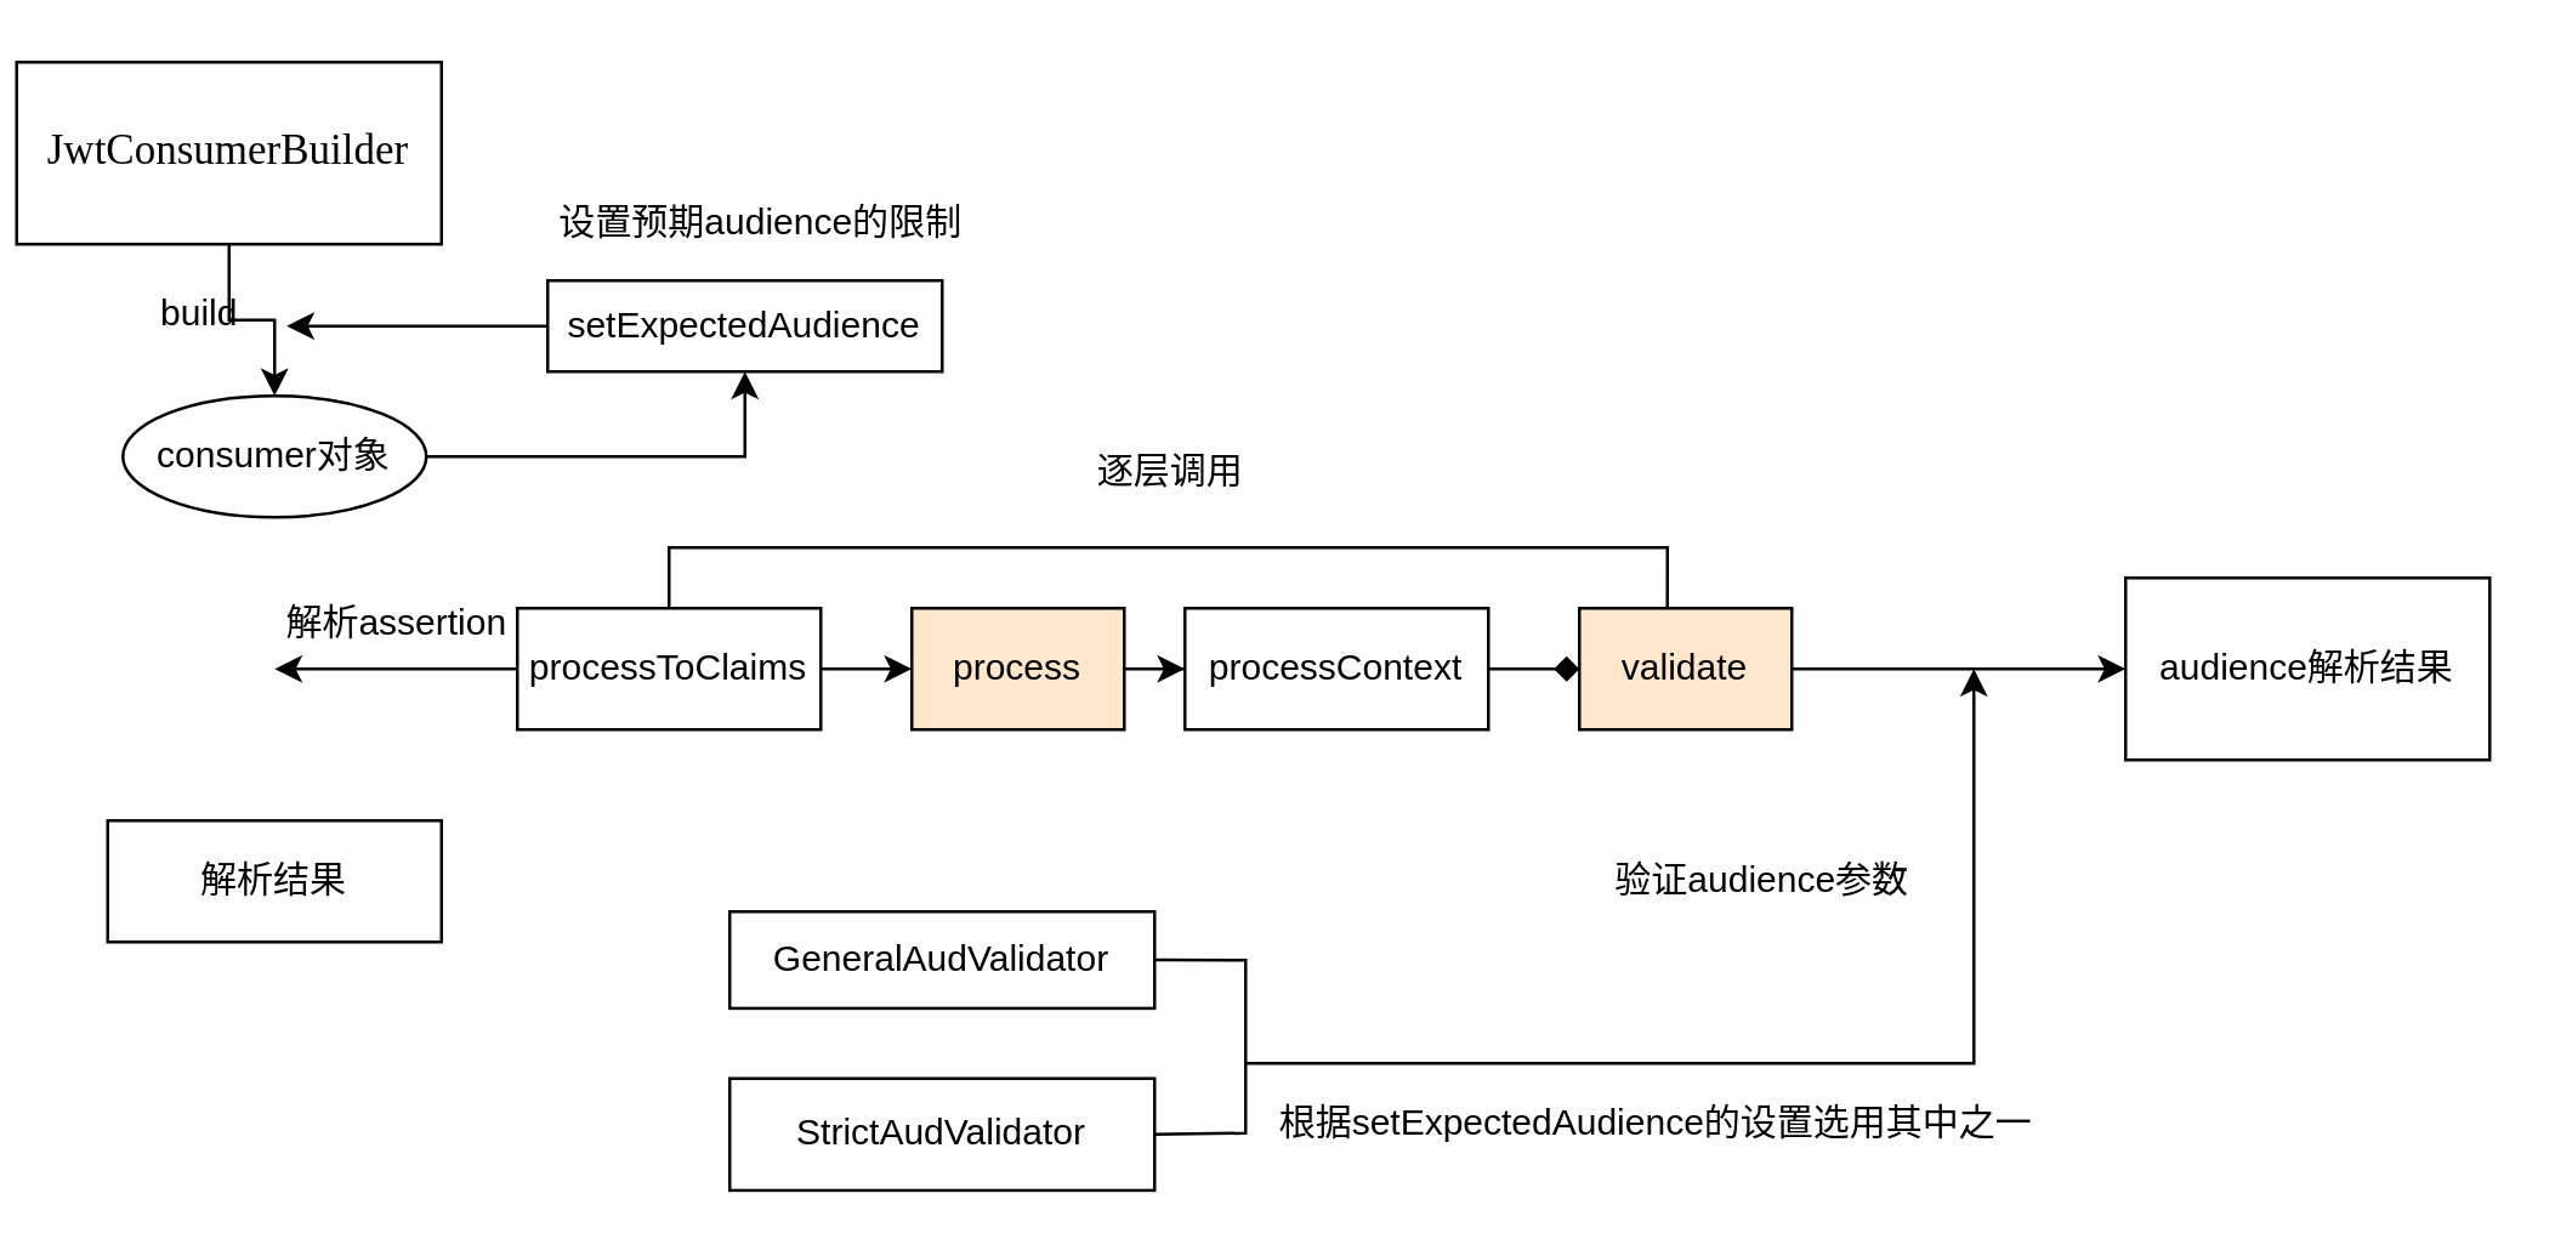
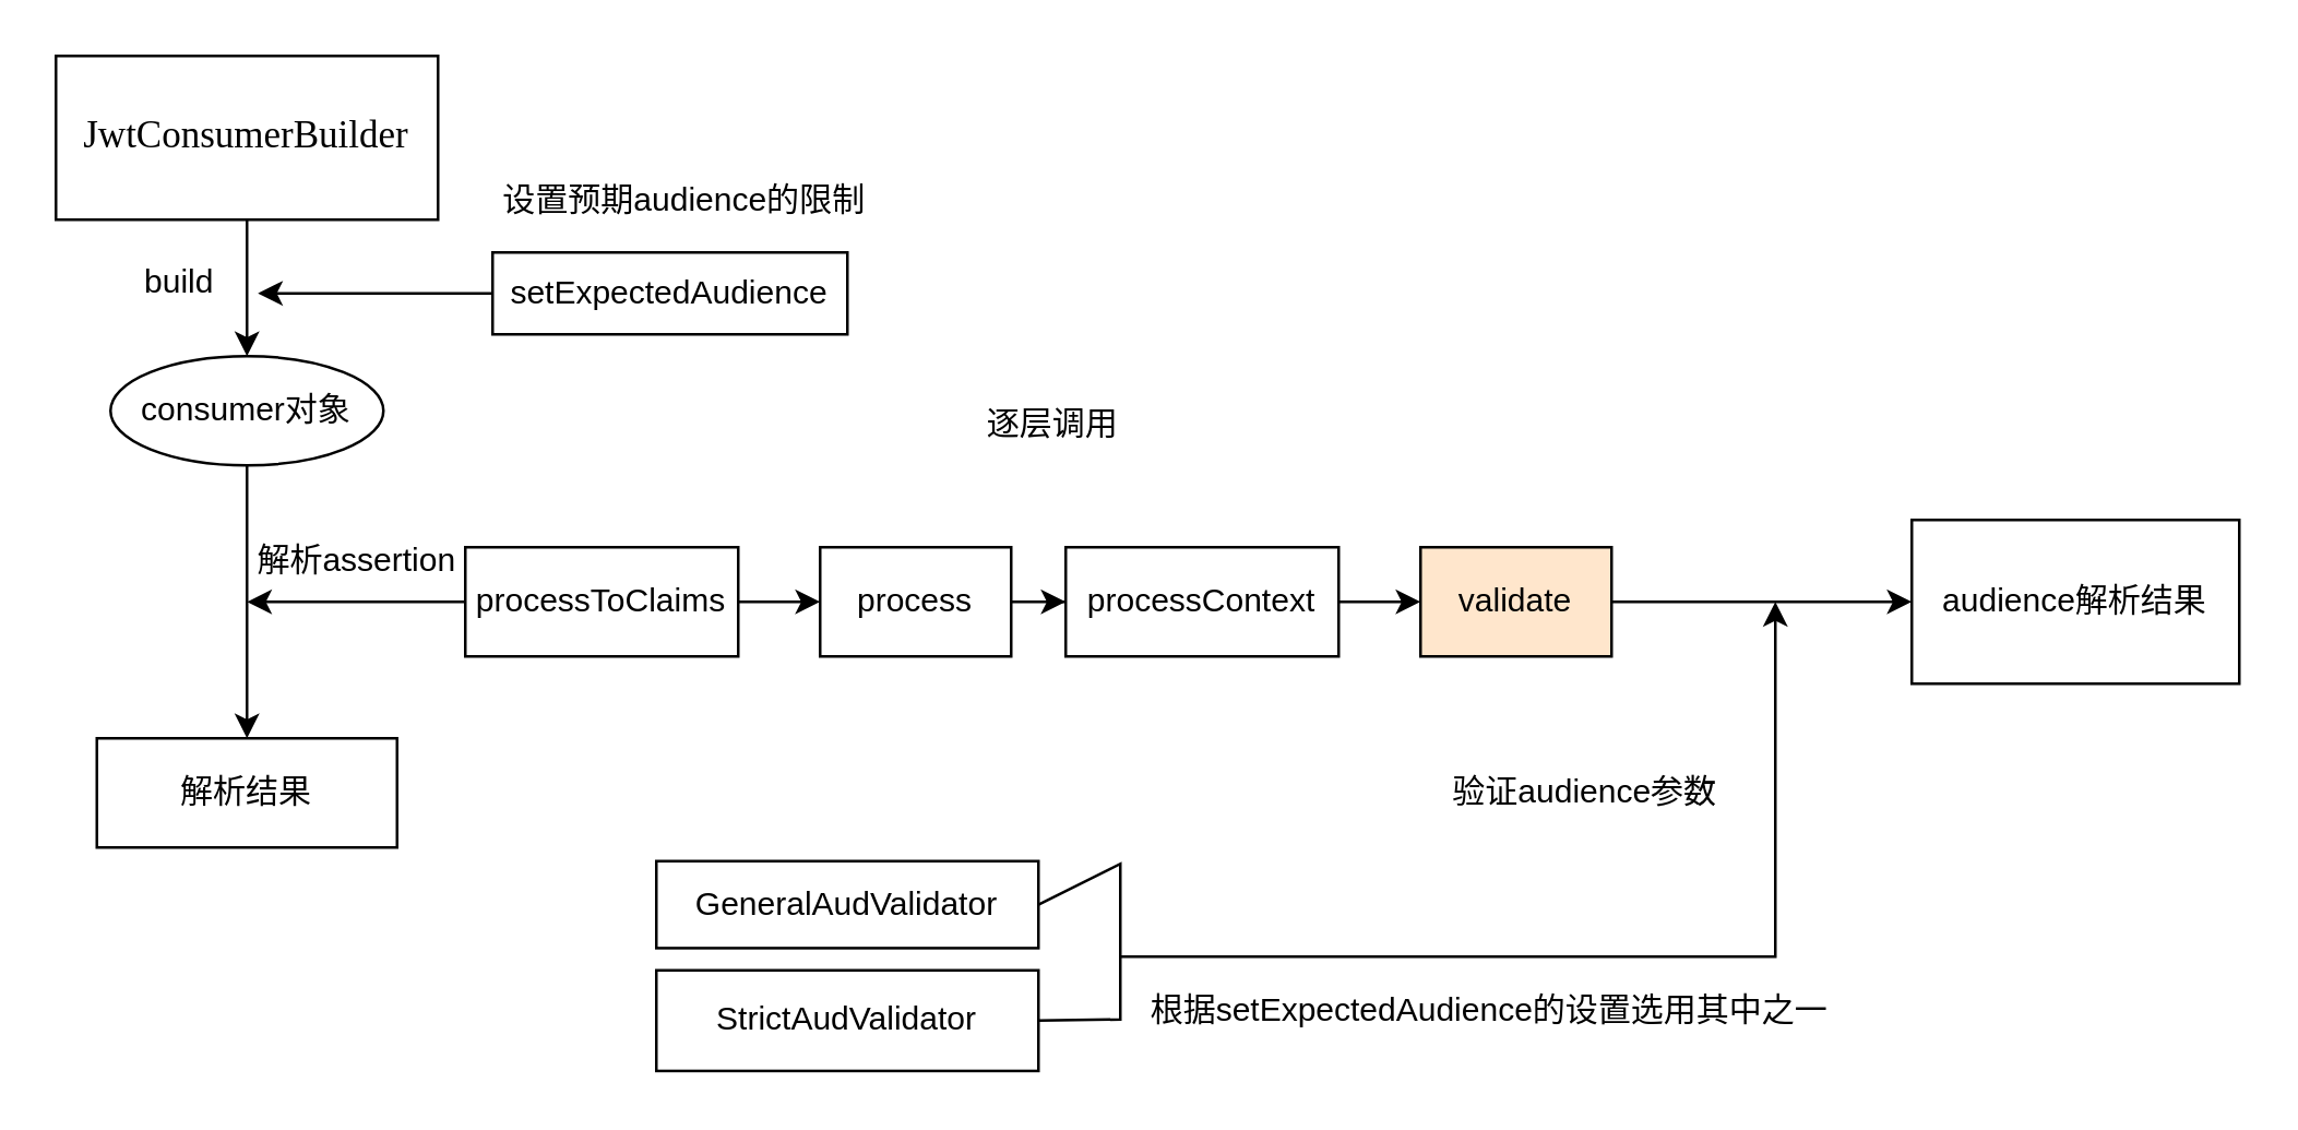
- <mxCell id="3" value="&lt;p class=&quot;MsoNormal&quot;&gt;&lt;span style=&quot;mso-spacerun:'yes';font-family:宋体;mso-ascii-font-family:Calibri;&lt;br/&gt;mso-hansi-font-family:Calibri;mso-bidi-font-family:'Times New Roman';font-size:10.5pt;&lt;br/&gt;mso-font-kerning:1.0pt;&quot;&gt;&lt;font face=&quot;Calibri&quot;&gt;JwtConsumerBuilder&lt;/font&gt;&lt;/span&gt;&lt;/p&gt;" style="rounded=0;whiteSpace=wrap;html=1;" vertex="1" parent="1"><mxGeometry x="5" y="20" width="140" height="60" as="geometry" /></mxCell>
+ <mxCell id="3" value="&lt;p class=&quot;MsoNormal&quot;&gt;&lt;span style=&quot;mso-spacerun:'yes';font-family:宋体;mso-ascii-font-family:Calibri;&lt;br/&gt;mso-hansi-font-family:Calibri;mso-bidi-font-family:'Times New Roman';font-size:10.5pt;&lt;br/&gt;mso-font-kerning:1.0pt;&quot;&gt;&lt;font face=&quot;Calibri&quot;&gt;JwtConsumerBuilder&lt;/font&gt;&lt;/span&gt;&lt;/p&gt;" style="rounded=0;whiteSpace=wrap;html=1;" vertex="1" parent="1"><mxGeometry x="20" y="20" width="140" height="60" as="geometry" /></mxCell>
- <mxCell id="7" value="" style="edgeStyle=orthogonalEdgeStyle;rounded=0;orthogonalLoop=1;jettySize=auto;html=1;" edge="1" parent="1" source="8" target="4"><mxGeometry relative="1" as="geometry" /></mxCell>
+ <mxCell id="7" value="" style="edgeStyle=orthogonalEdgeStyle;rounded=0;orthogonalLoop=1;jettySize=auto;html=1;" edge="1" parent="1" source="8" target="16"><mxGeometry relative="1" as="geometry" /></mxCell>
- <mxCell id="29" value="" style="endArrow=none;html=1;rounded=0;exitX=0.5;exitY=0;exitDx=0;exitDy=0;entryX=0.414;entryY=0;entryDx=0;entryDy=0;entryPerimeter=0;" edge="1" parent="1" source="10" target="15"><mxGeometry width="50" height="50" relative="1" as="geometry"><mxPoint x="330" y="200" as="sourcePoint" /><mxPoint x="380" y="150" as="targetPoint" /><Array as="points"><mxPoint x="220" y="180" /><mxPoint x="549" y="180" /></Array></mxGeometry></mxCell>
- <mxCell id="12" value="process" style="rounded=0;whiteSpace=wrap;html=1;fillColor=#ffe6cc;" vertex="1" parent="1"><mxGeometry x="300" y="200" width="70" height="40" as="geometry" /></mxCell>
+ <mxCell id="12" value="process" style="rounded=0;whiteSpace=wrap;html=1;" vertex="1" parent="1"><mxGeometry x="300" y="200" width="70" height="40" as="geometry" /></mxCell>
- <mxCell id="13" value="" style="edgeStyle=orthogonalEdgeStyle;rounded=0;orthogonalLoop=1;jettySize=auto;html=1;endArrow=diamond;" edge="1" parent="1" source="14" target="15"><mxGeometry relative="1" as="geometry" /></mxCell>
+ <mxCell id="13" value="" style="edgeStyle=orthogonalEdgeStyle;rounded=0;orthogonalLoop=1;jettySize=auto;html=1;" edge="1" parent="1" source="14" target="15"><mxGeometry relative="1" as="geometry" /></mxCell>
- <mxCell id="19" value="GeneralAudValidator" style="rounded=0;whiteSpace=wrap;html=1;" vertex="1" parent="1"><mxGeometry x="240" y="300" width="140" height="31.87" as="geometry" /></mxCell>
+ <mxCell id="19" value="GeneralAudValidator" style="rounded=0;whiteSpace=wrap;html=1;" vertex="1" parent="1"><mxGeometry x="240" y="315" width="140" height="31.87" as="geometry" /></mxCell>
